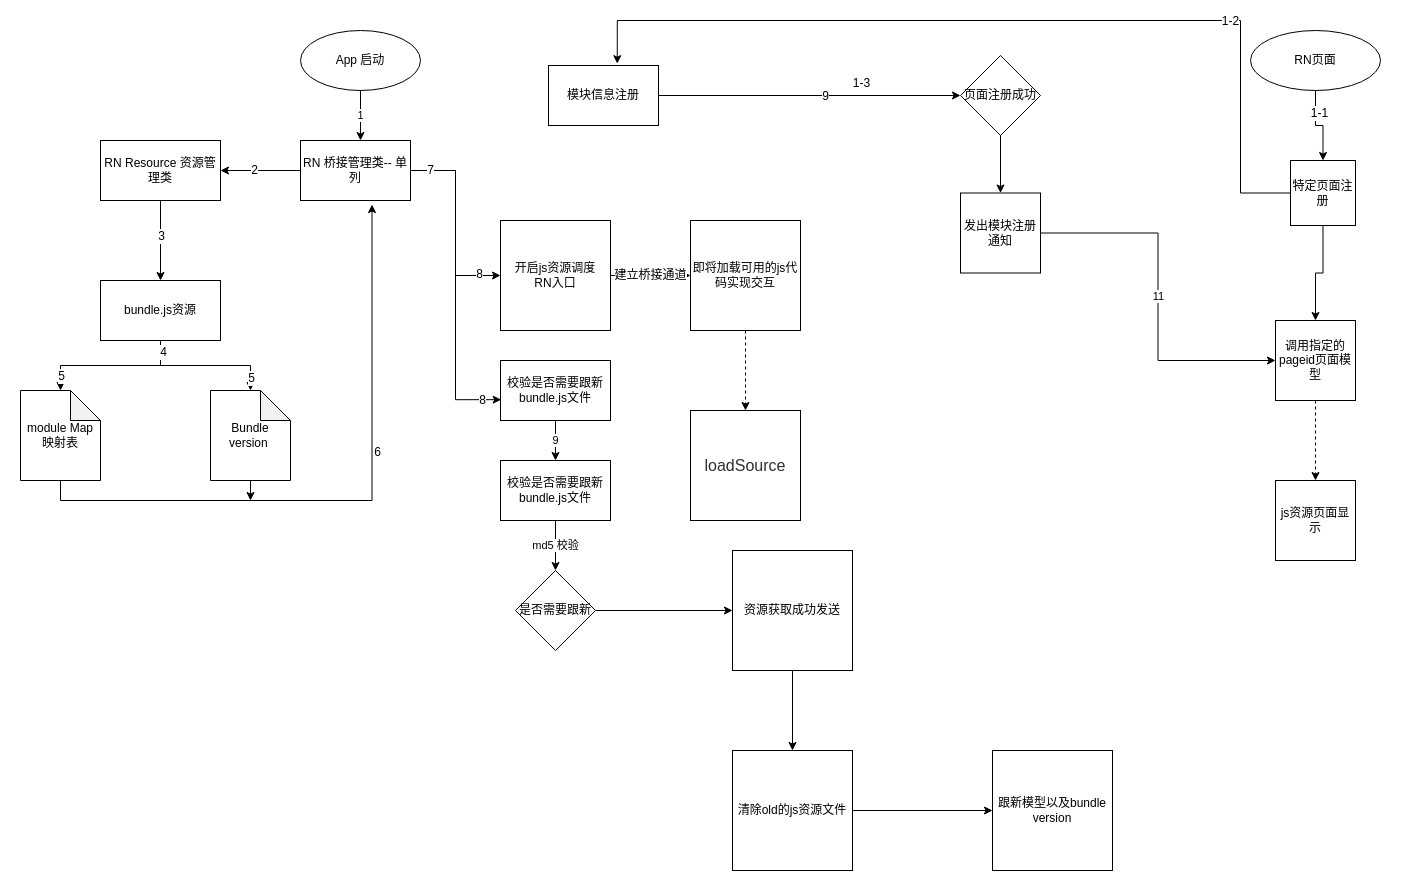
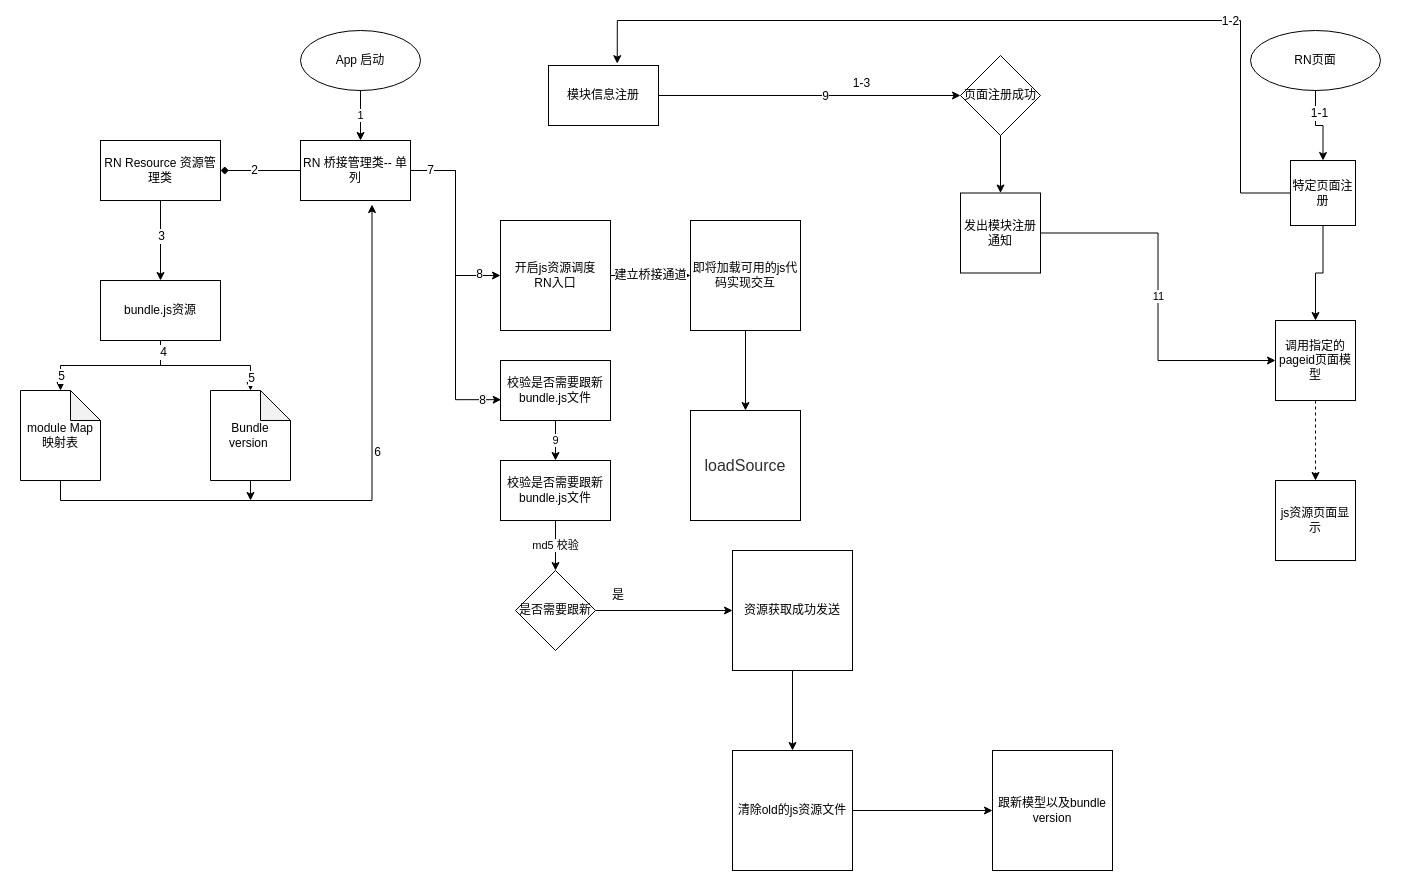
- <mxCell id="4" value="" style="edgeStyle=orthogonalEdgeStyle;rounded=0;orthogonalLoop=1;jettySize=auto;html=1;" parent="1" source="11" target="18" edge="1"><mxGeometry relative="1" as="geometry" /></mxCell>
+ <mxCell id="4" value="" style="edgeStyle=orthogonalEdgeStyle;rounded=0;orthogonalLoop=1;jettySize=auto;html=1;endArrow=diamond;" parent="1" source="11" target="18" edge="1"><mxGeometry relative="1" as="geometry" /></mxCell>
- <mxCell id="40" value="" style="edgeStyle=orthogonalEdgeStyle;rounded=0;orthogonalLoop=1;jettySize=auto;html=1;dashed=1;" parent="1" source="41" target="42" edge="1"><mxGeometry relative="1" as="geometry" /></mxCell>
+ <mxCell id="40" value="" style="edgeStyle=orthogonalEdgeStyle;rounded=0;orthogonalLoop=1;jettySize=auto;html=1;" parent="1" source="41" target="42" edge="1"><mxGeometry relative="1" as="geometry" /></mxCell>
+ <mxCell id="50" value="是" style="text;html=1;resizable=0;points=[];autosize=1;align=left;verticalAlign=top;spacingTop=-4;" parent="1" vertex="1"><mxGeometry x="610" y="585" width="30" height="20" as="geometry" /></mxCell>
